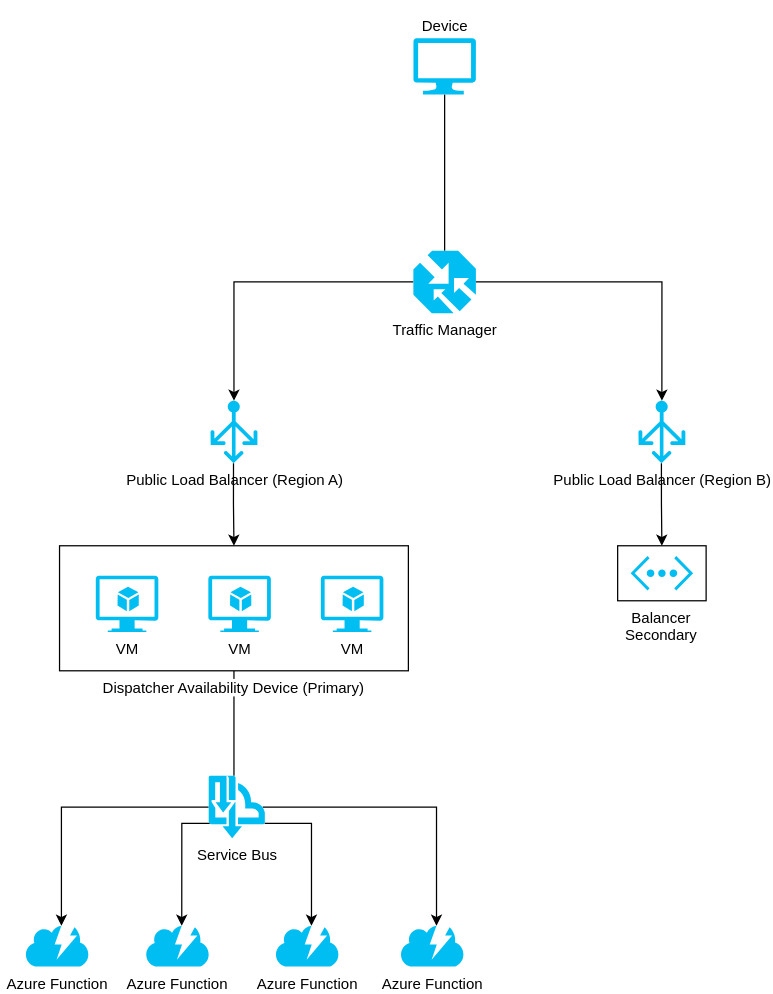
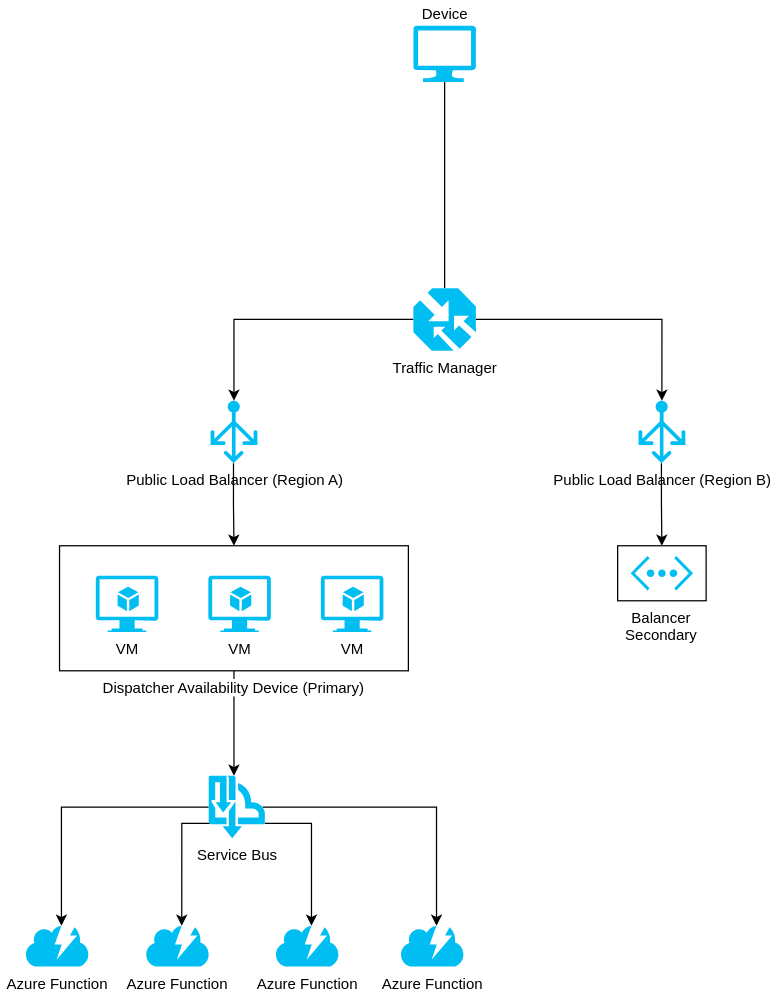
- <mxCell id="5" value="Device" style="verticalLabelPosition=top;html=1;verticalAlign=bottom;align=center;strokeColor=none;fillColor=#00BEF2;shape=mxgraph.azure.computer;pointerEvents=1;labelPosition=center;" vertex="1" parent="1"><mxGeometry x="330" y="30" width="50" height="45" as="geometry" /></mxCell>
+ <mxCell id="5" value="Device" style="verticalLabelPosition=top;html=1;verticalAlign=bottom;align=center;strokeColor=none;fillColor=#00BEF2;shape=mxgraph.azure.computer;pointerEvents=1;labelPosition=center;" vertex="1" parent="1"><mxGeometry x="330" y="20" width="50" height="45" as="geometry" /></mxCell>
- <mxCell id="24" value="Traffic Manager" style="verticalLabelPosition=bottom;html=1;verticalAlign=top;align=center;strokeColor=none;fillColor=#00BEF2;shape=mxgraph.azure.traffic_manager;pointerEvents=1;labelBackgroundColor=#ffffff;" vertex="1" parent="1"><mxGeometry x="330" y="200" width="50" height="50" as="geometry" /></mxCell>
+ <mxCell id="24" value="Traffic Manager" style="verticalLabelPosition=bottom;html=1;verticalAlign=top;align=center;strokeColor=none;fillColor=#00BEF2;shape=mxgraph.azure.traffic_manager;pointerEvents=1;labelBackgroundColor=#ffffff;" vertex="1" parent="1"><mxGeometry x="330" y="230" width="50" height="50" as="geometry" /></mxCell>
- <mxCell id="2" style="edgeStyle=orthogonalEdgeStyle;rounded=0;orthogonalLoop=1;jettySize=auto;html=1;entryX=0.45;entryY=0;entryDx=0;entryDy=0;entryPerimeter=0;endArrow=none;" edge="1" parent="1" source="3" target="15"><mxGeometry relative="1" as="geometry" /></mxCell>
+ <mxCell id="2" style="edgeStyle=orthogonalEdgeStyle;rounded=0;orthogonalLoop=1;jettySize=auto;html=1;entryX=0.45;entryY=0;entryDx=0;entryDy=0;entryPerimeter=0;" edge="1" parent="1" source="3" target="15"><mxGeometry relative="1" as="geometry" /></mxCell>
